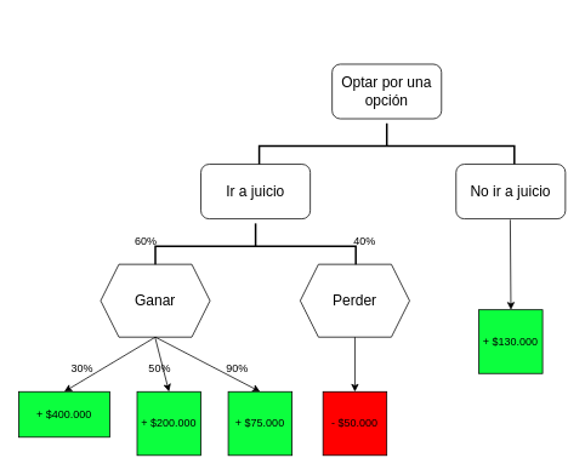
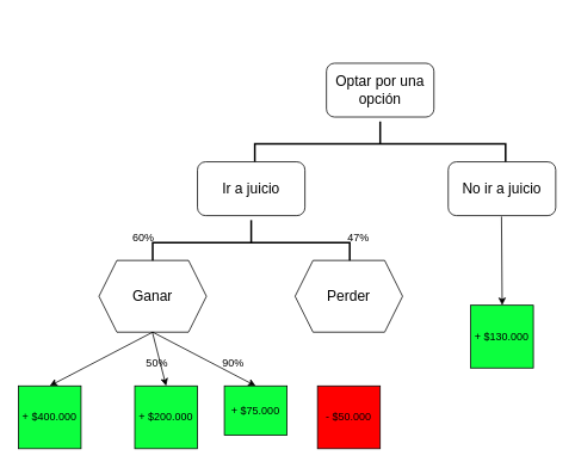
- <mxCell id="13" value="40%" style="text;html=1;align=center;verticalAlign=middle;whiteSpace=wrap;rounded=0;" vertex="1" parent="1"><mxGeometry x="370" y="250" width="60" height="30" as="geometry" /></mxCell>
+ <mxCell id="13" value="47%" style="text;html=1;align=center;verticalAlign=middle;whiteSpace=wrap;rounded=0;" vertex="1" parent="1"><mxGeometry x="370" y="250" width="60" height="30" as="geometry" /></mxCell>
- <mxCell id="23" value="" style="endArrow=classic;html=1;entryX=0.5;entryY=0;entryDx=0;entryDy=0;exitX=0.5;exitY=1;exitDx=0;exitDy=0;" edge="1" parent="1" source="10" target="22"><mxGeometry width="50" height="50" relative="1" as="geometry"><mxPoint x="354" y="430" as="sourcePoint" /><mxPoint x="404" y="380" as="targetPoint" /></mxGeometry></mxCell>
- <mxCell id="14" value="30%" style="text;html=1;align=center;verticalAlign=middle;whiteSpace=wrap;rounded=0;" vertex="1" parent="1"><mxGeometry x="60" y="390" width="60" height="30" as="geometry" /></mxCell>
- <mxCell id="15" value="+ $400.000" style="whiteSpace=wrap;html=1;aspect=fixed;fillColor=#0CFF3E;" vertex="1" parent="1"><mxGeometry x="20" y="430" width="100" height="50" as="geometry" /></mxCell>
+ <mxCell id="15" value="+ $400.000" style="whiteSpace=wrap;html=1;aspect=fixed;fillColor=#0CFF3E;" vertex="1" parent="1"><mxGeometry x="20" y="430" width="70" height="70" as="geometry" /></mxCell>
- <mxCell id="20" value="+ $75.000" style="whiteSpace=wrap;html=1;aspect=fixed;fillColor=#0CFF3E;" vertex="1" parent="1"><mxGeometry x="250" y="430" width="70" height="70" as="geometry" /></mxCell>
+ <mxCell id="20" value="+ $75.000" style="whiteSpace=wrap;html=1;aspect=fixed;fillColor=#0CFF3E;" vertex="1" parent="1"><mxGeometry x="250" y="430" width="70" height="55" as="geometry" /></mxCell>
